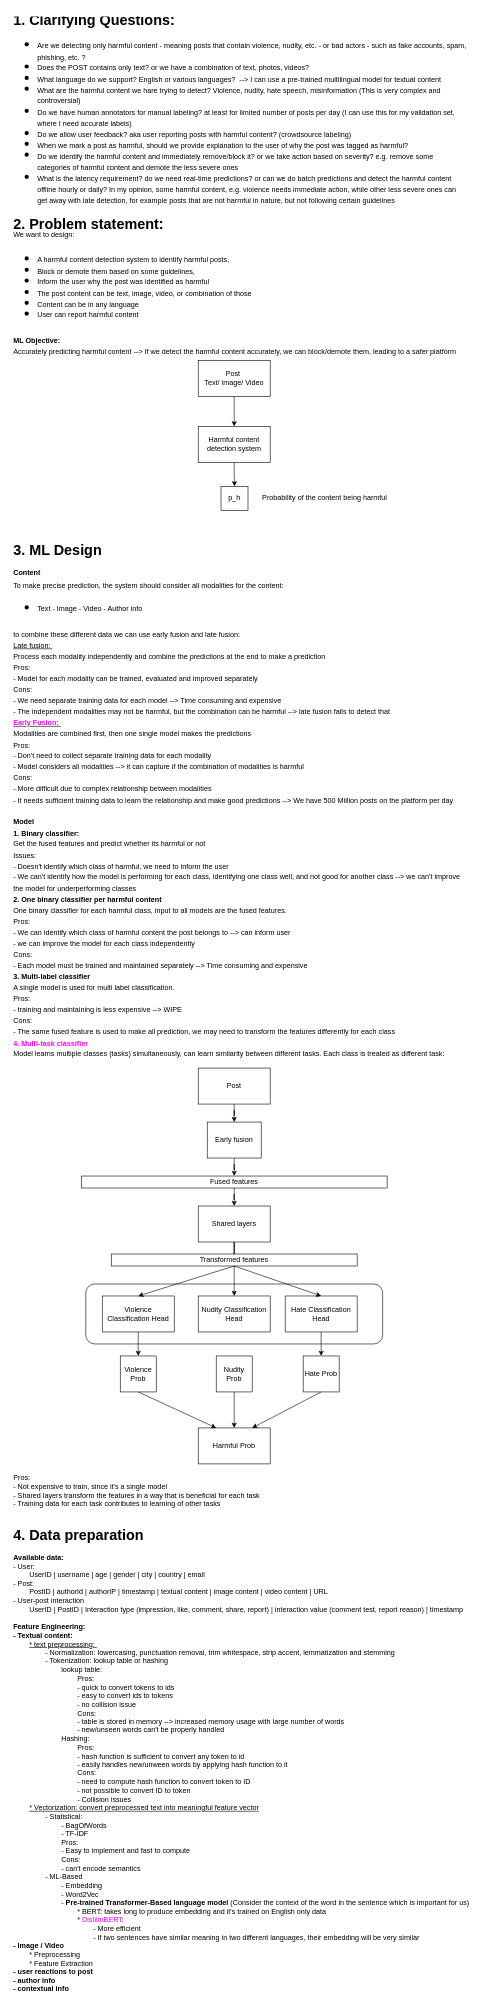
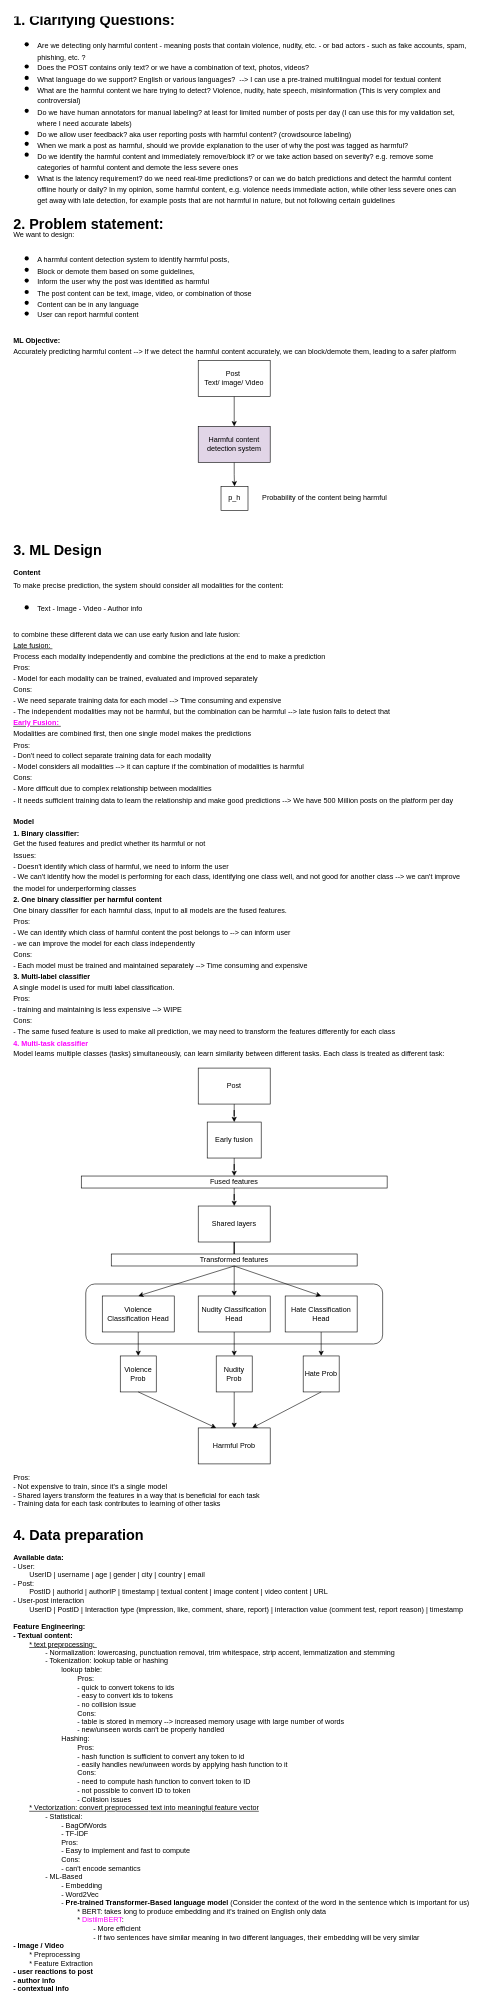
- <mxCell id="8" value="Harmful content detection system" style="rounded=0;whiteSpace=wrap;html=1;" vertex="1" parent="4"><mxGeometry y="110" width="120" height="60" as="geometry" /></mxCell>
+ <mxCell id="8" value="Harmful content detection system" style="rounded=0;whiteSpace=wrap;html=1;fillColor=#e1d5e7;" vertex="1" parent="4"><mxGeometry y="110" width="120" height="60" as="geometry" /></mxCell>
+ <mxCell id="24" value="" style="edgeStyle=orthogonalEdgeStyle;rounded=0;orthogonalLoop=1;jettySize=auto;html=1;" edge="1" parent="1" source="25" target="32"><mxGeometry relative="1" as="geometry" /></mxCell>
